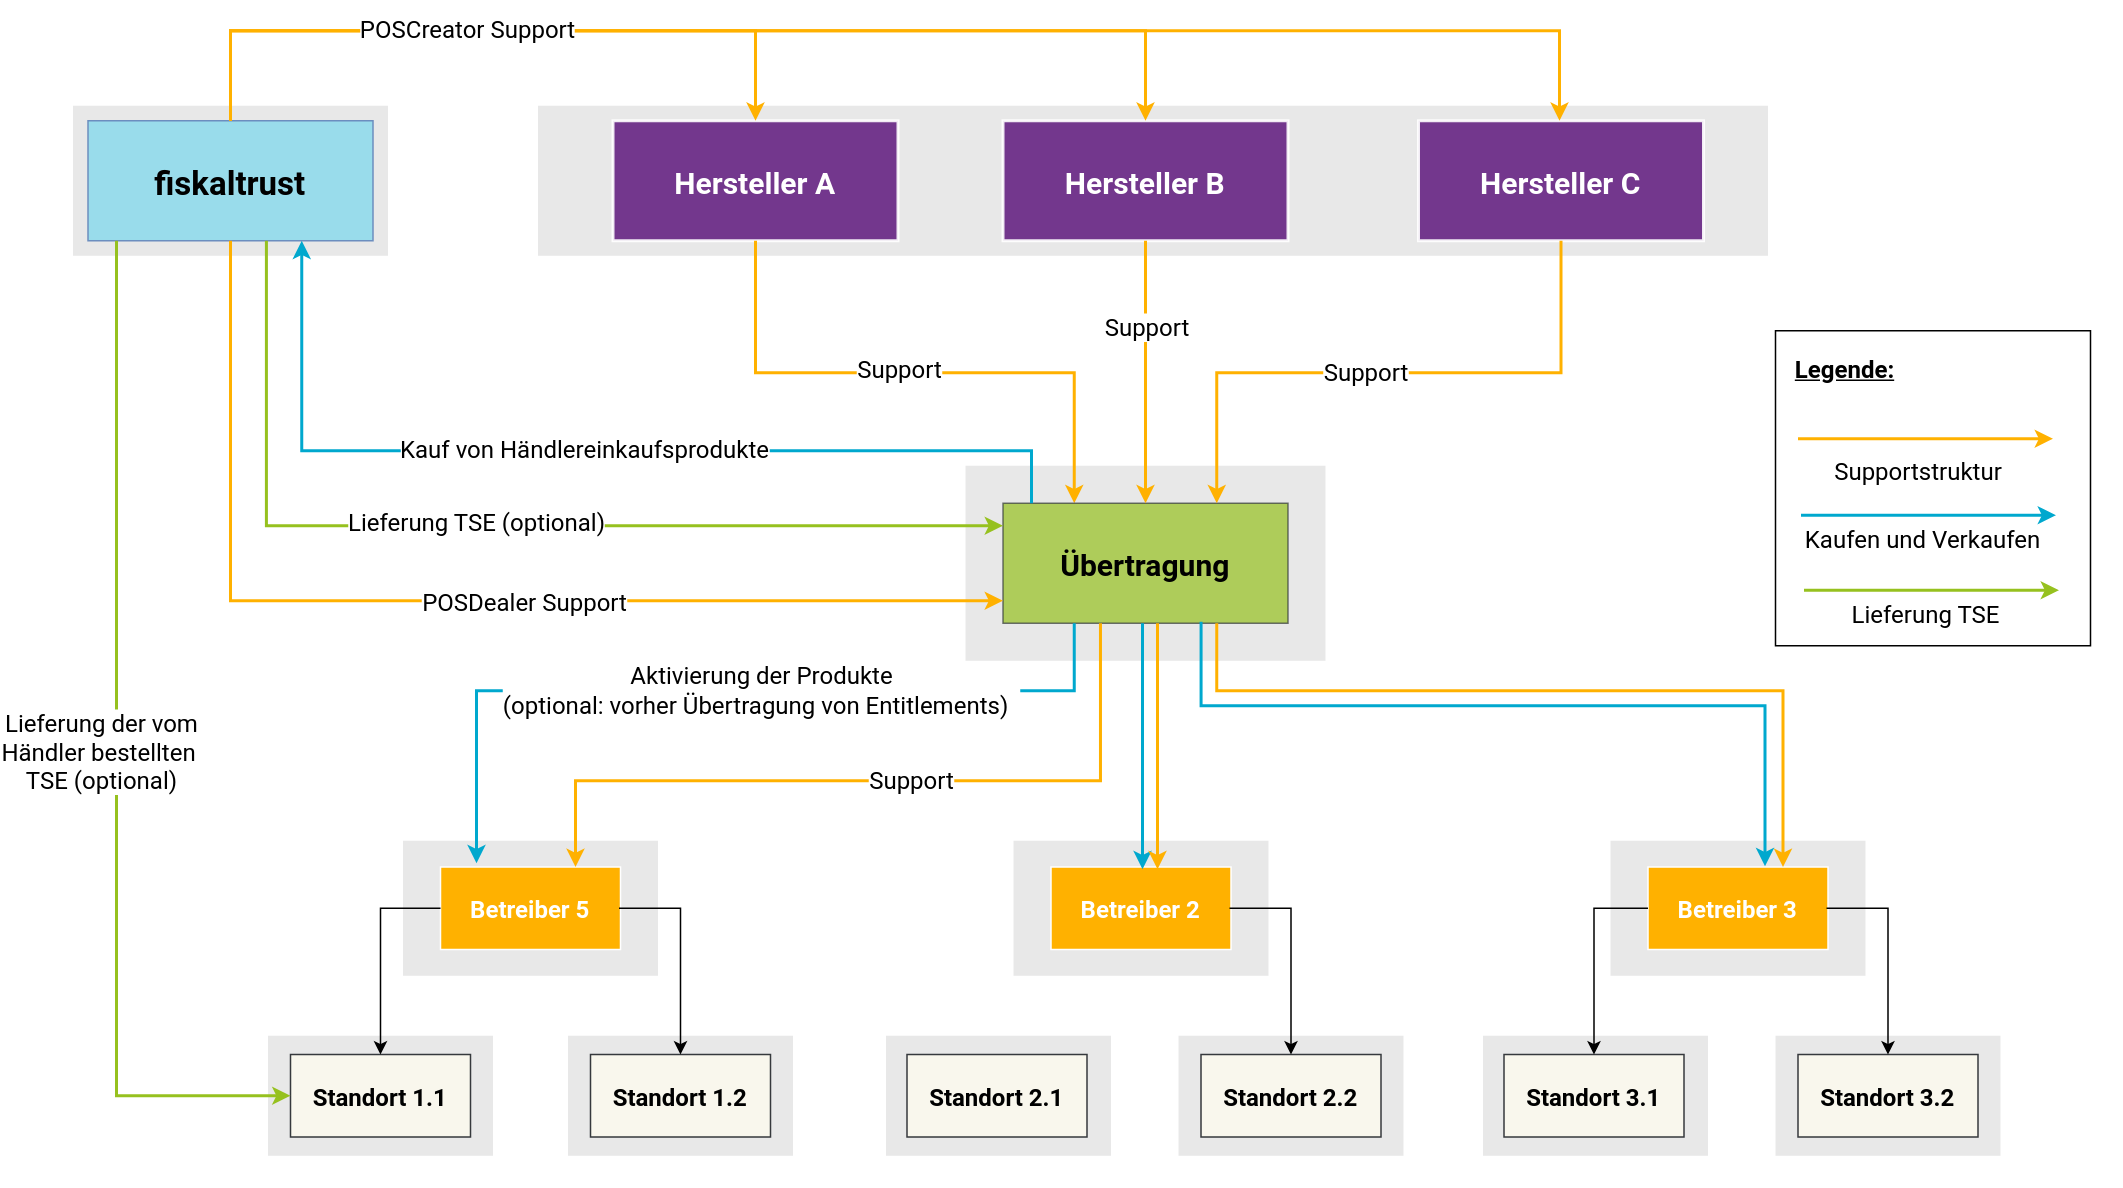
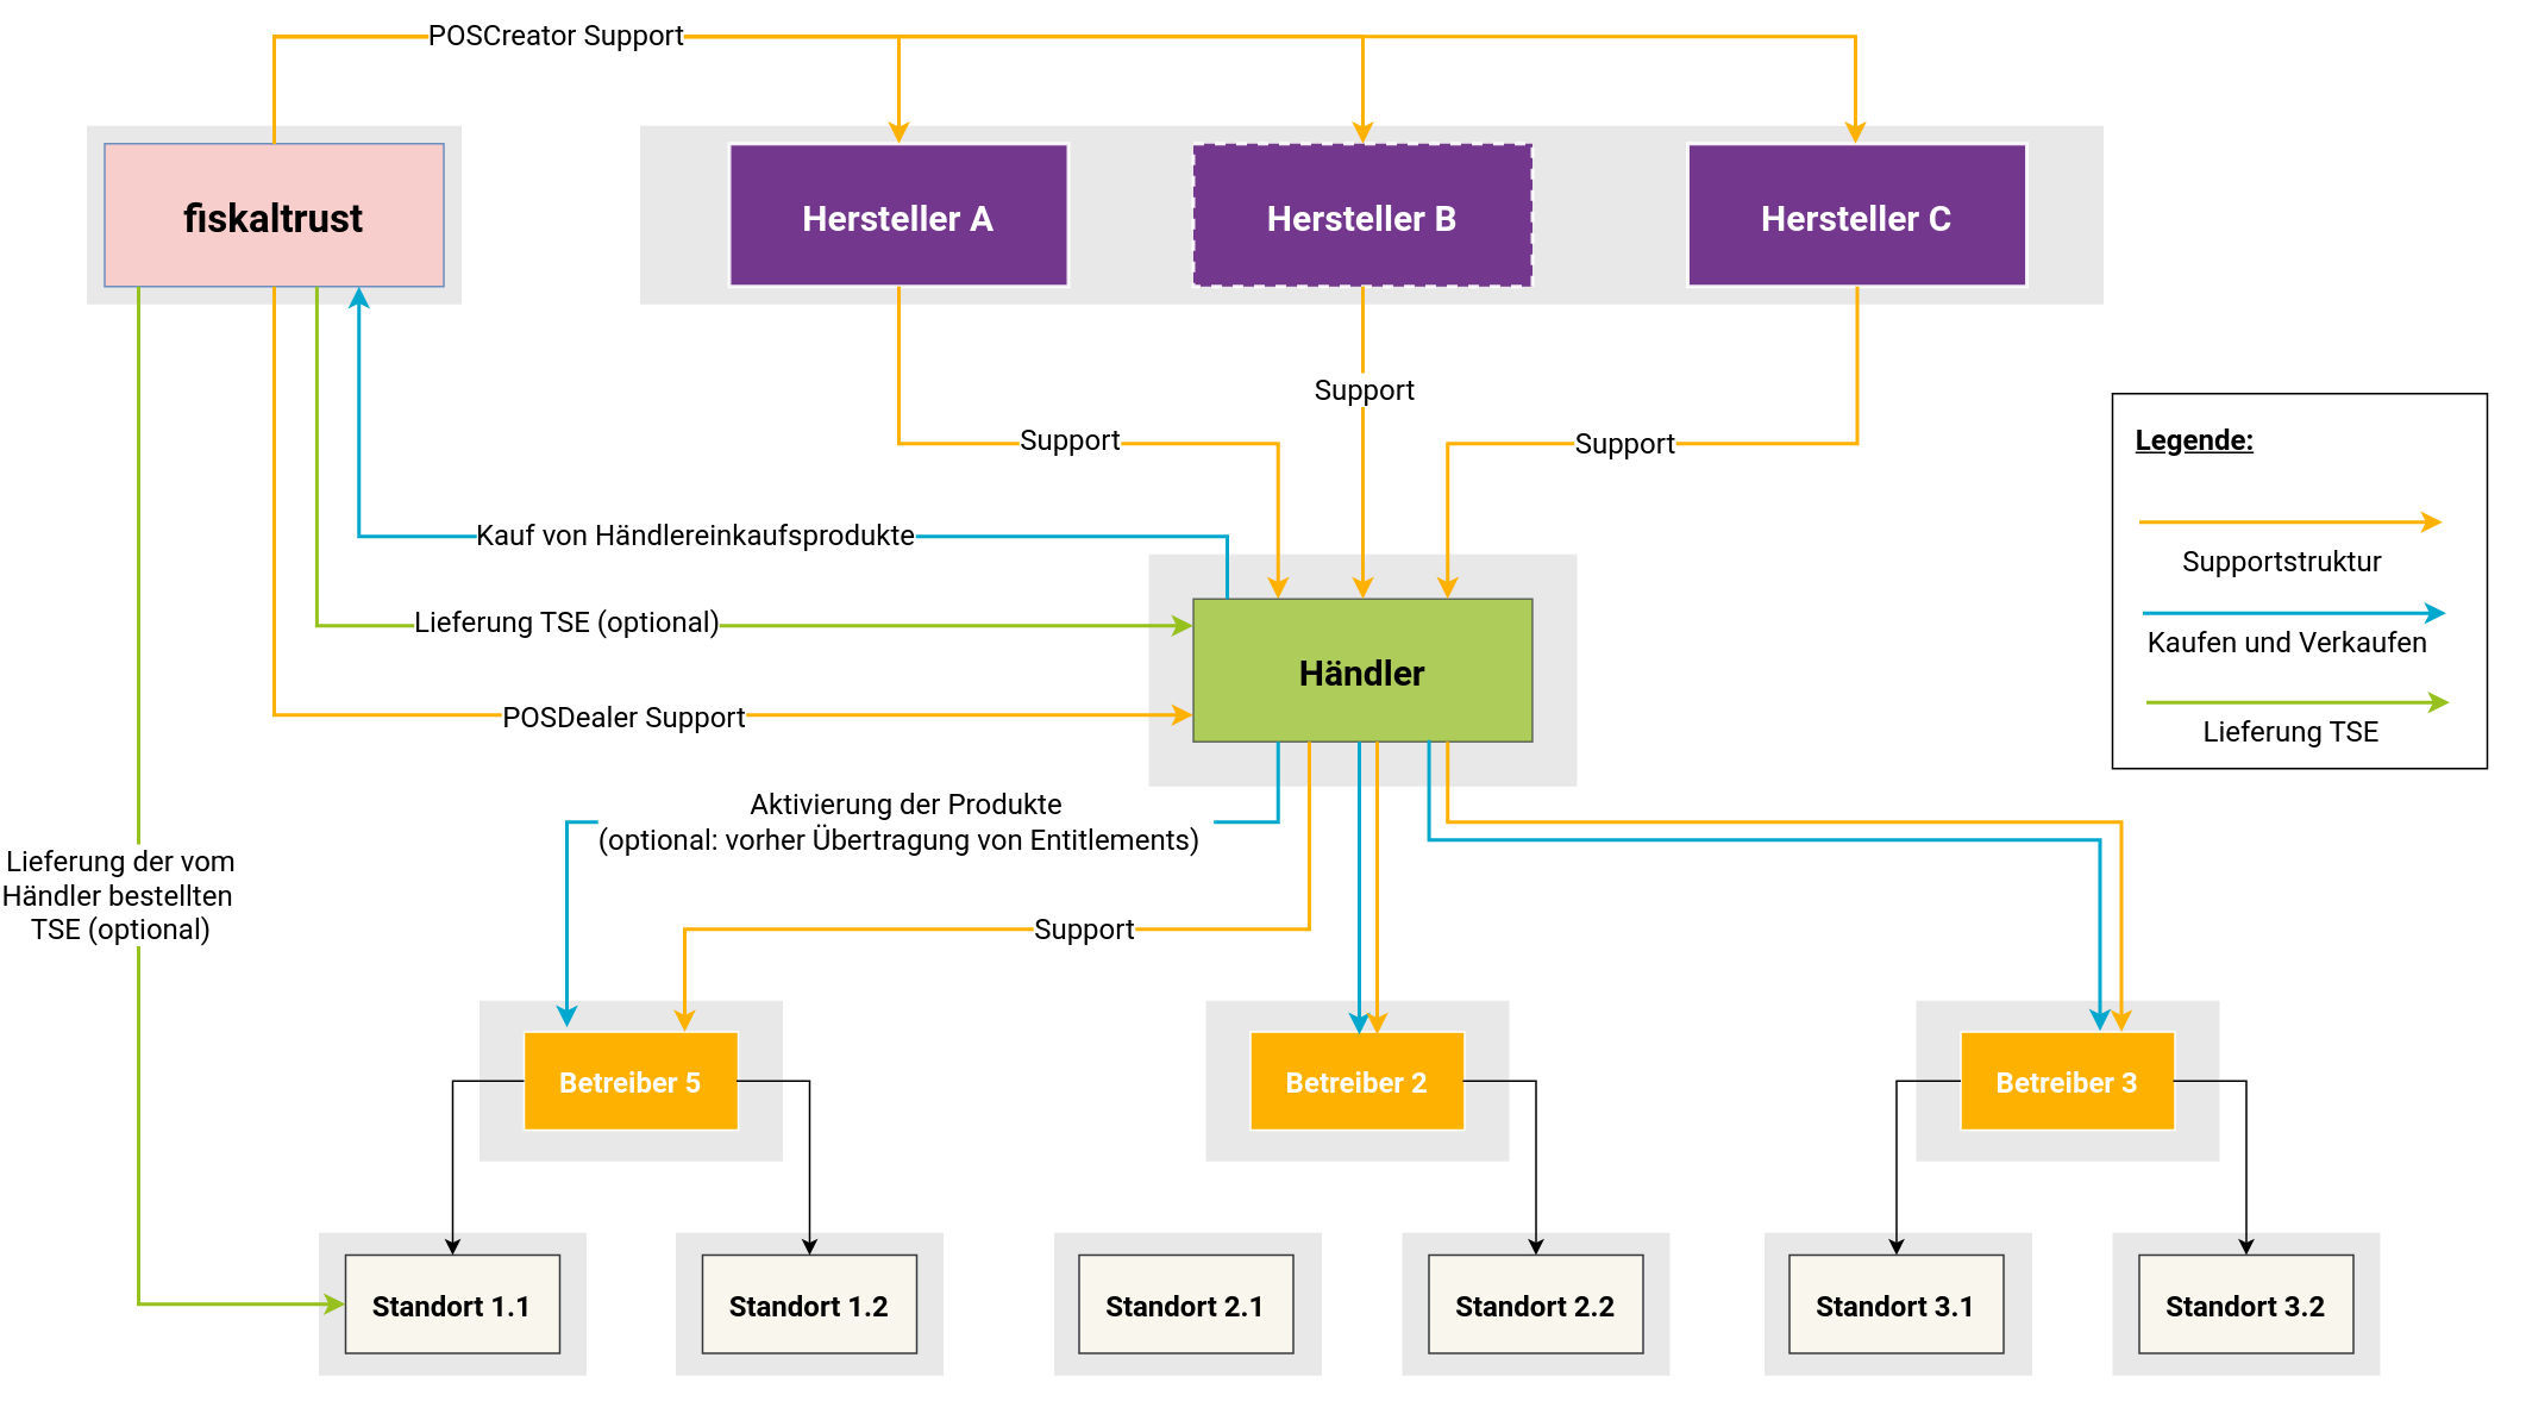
- <mxCell id="7" value="fiskaltrust" style="rounded=0;strokeColor=#6c8ebf;fontStyle=1;fontFamily=Roboto;fontSize=22;fillColor=#99dceb;fontSource=https%3A%2F%2Ffonts.googleapis.com%2Fcss%3Ffamily%3DRoboto;" parent="1" vertex="1"><mxGeometry x="30" y="80" width="190" height="80" as="geometry" /></mxCell>
+ <mxCell id="7" value="fiskaltrust" style="rounded=0;strokeColor=#6c8ebf;fontStyle=1;fontFamily=Roboto;fontSize=22;fillColor=#f8cecc;fontSource=https%3A%2F%2Ffonts.googleapis.com%2Fcss%3Ffamily%3DRoboto;" parent="1" vertex="1"><mxGeometry x="30" y="80" width="190" height="80" as="geometry" /></mxCell>
- <mxCell id="11" value="Hersteller B" style="rounded=0;gradientColor=none;fontColor=#FFFFFF;fontStyle=1;fontFamily=Roboto;fontSize=20;fillColor=#672483;opacity=90;strokeColor=#FFFFFF;strokeWidth=2;fontSource=https%3A%2F%2Ffonts.googleapis.com%2Fcss%3Ffamily%3DRoboto;" parent="1" vertex="1"><mxGeometry x="640" y="80" width="190" height="80" as="geometry" /></mxCell>
+ <mxCell id="11" value="Hersteller B" style="rounded=0;gradientColor=none;fontColor=#FFFFFF;fontStyle=1;fontFamily=Roboto;fontSize=20;fillColor=#672483;opacity=90;strokeColor=#FFFFFF;strokeWidth=2;fontSource=https%3A%2F%2Ffonts.googleapis.com%2Fcss%3Ffamily%3DRoboto;dashed=1;" parent="1" vertex="1"><mxGeometry x="640" y="80" width="190" height="80" as="geometry" /></mxCell>
- <mxCell id="17" value="Übertragung" style="rounded=0;strokeColor=#36393d;fontStyle=1;fontFamily=Roboto;fontSize=20;fillColor=#96c11f;opacity=70;fontSource=https%3A%2F%2Ffonts.googleapis.com%2Fcss%3Ffamily%3DRoboto;" parent="1" vertex="1"><mxGeometry x="640" y="335" width="190" height="80" as="geometry" /></mxCell>
+ <mxCell id="17" value="Händler" style="rounded=0;strokeColor=#36393d;fontStyle=1;fontFamily=Roboto;fontSize=20;fillColor=#96c11f;opacity=70;fontSource=https%3A%2F%2Ffonts.googleapis.com%2Fcss%3Ffamily%3DRoboto;" parent="1" vertex="1"><mxGeometry x="640" y="335" width="190" height="80" as="geometry" /></mxCell>
